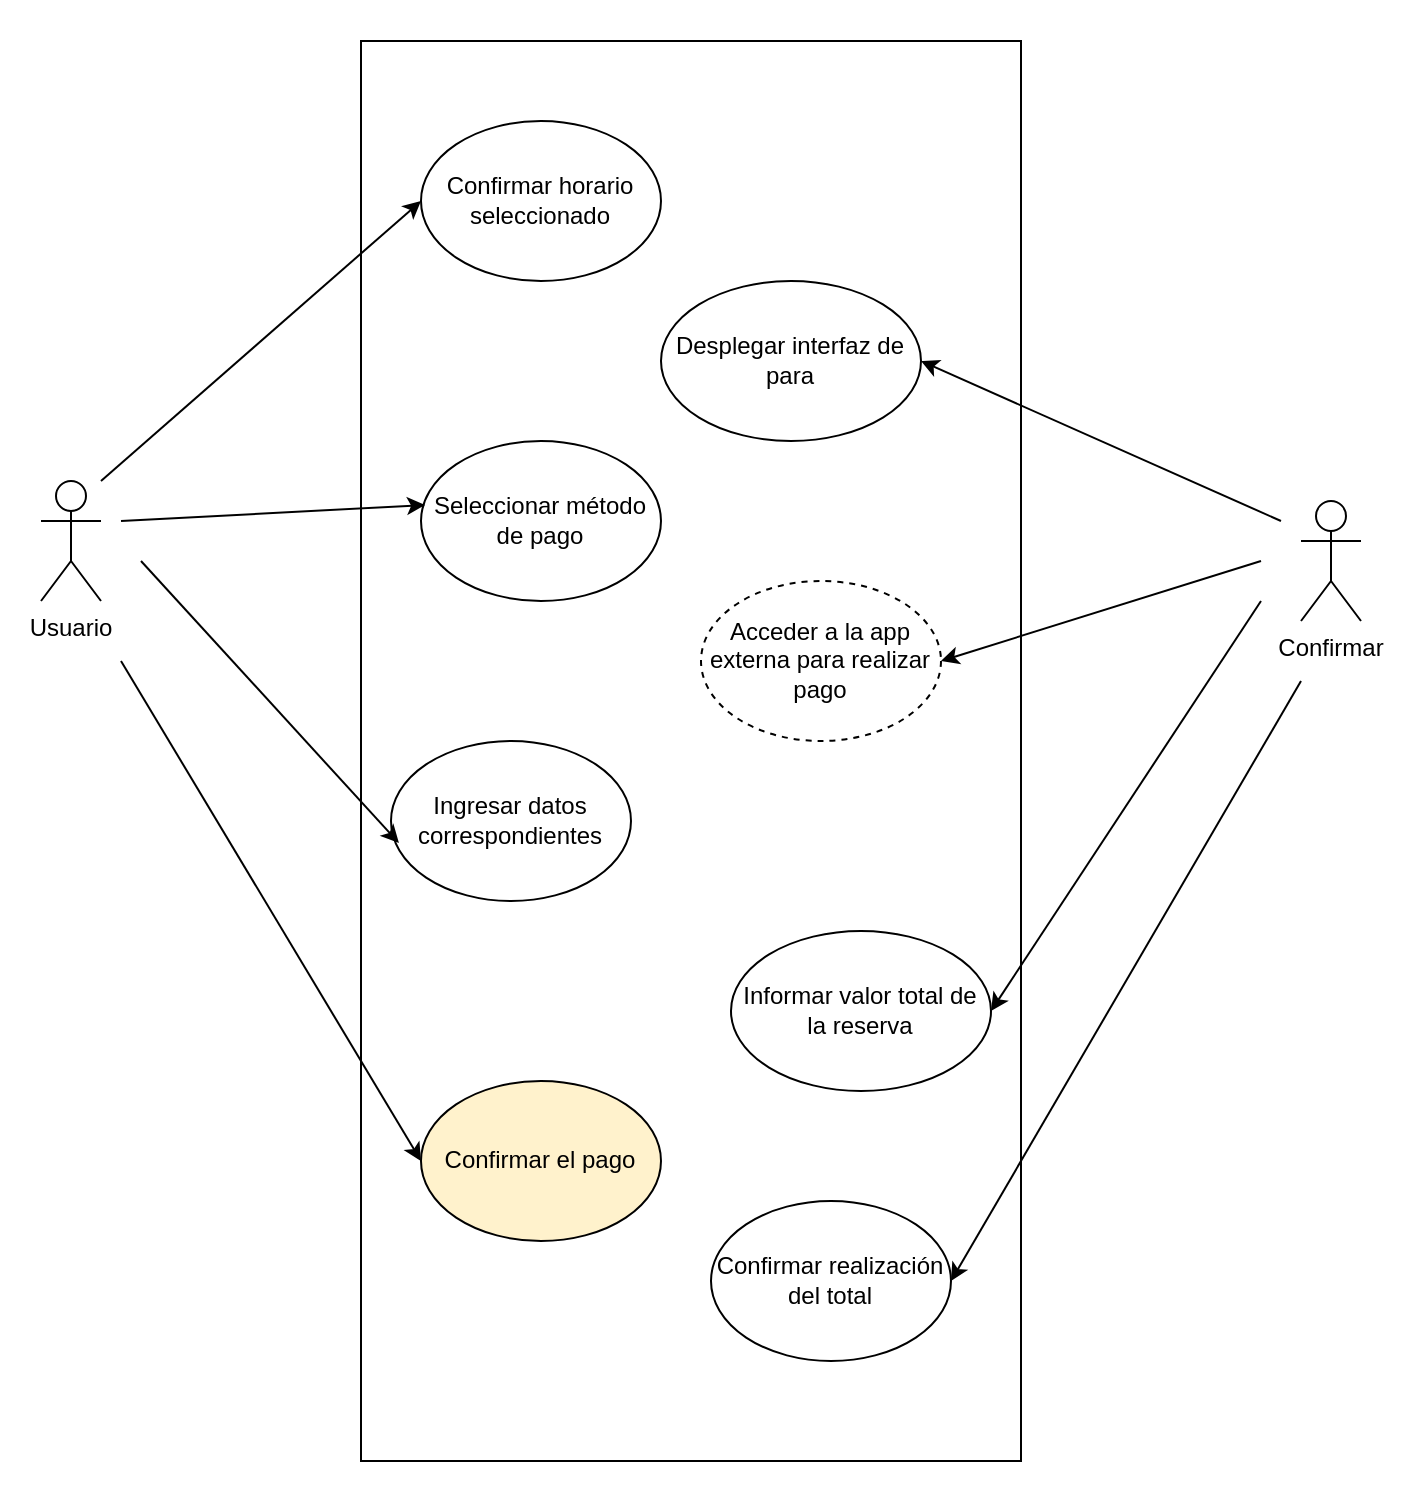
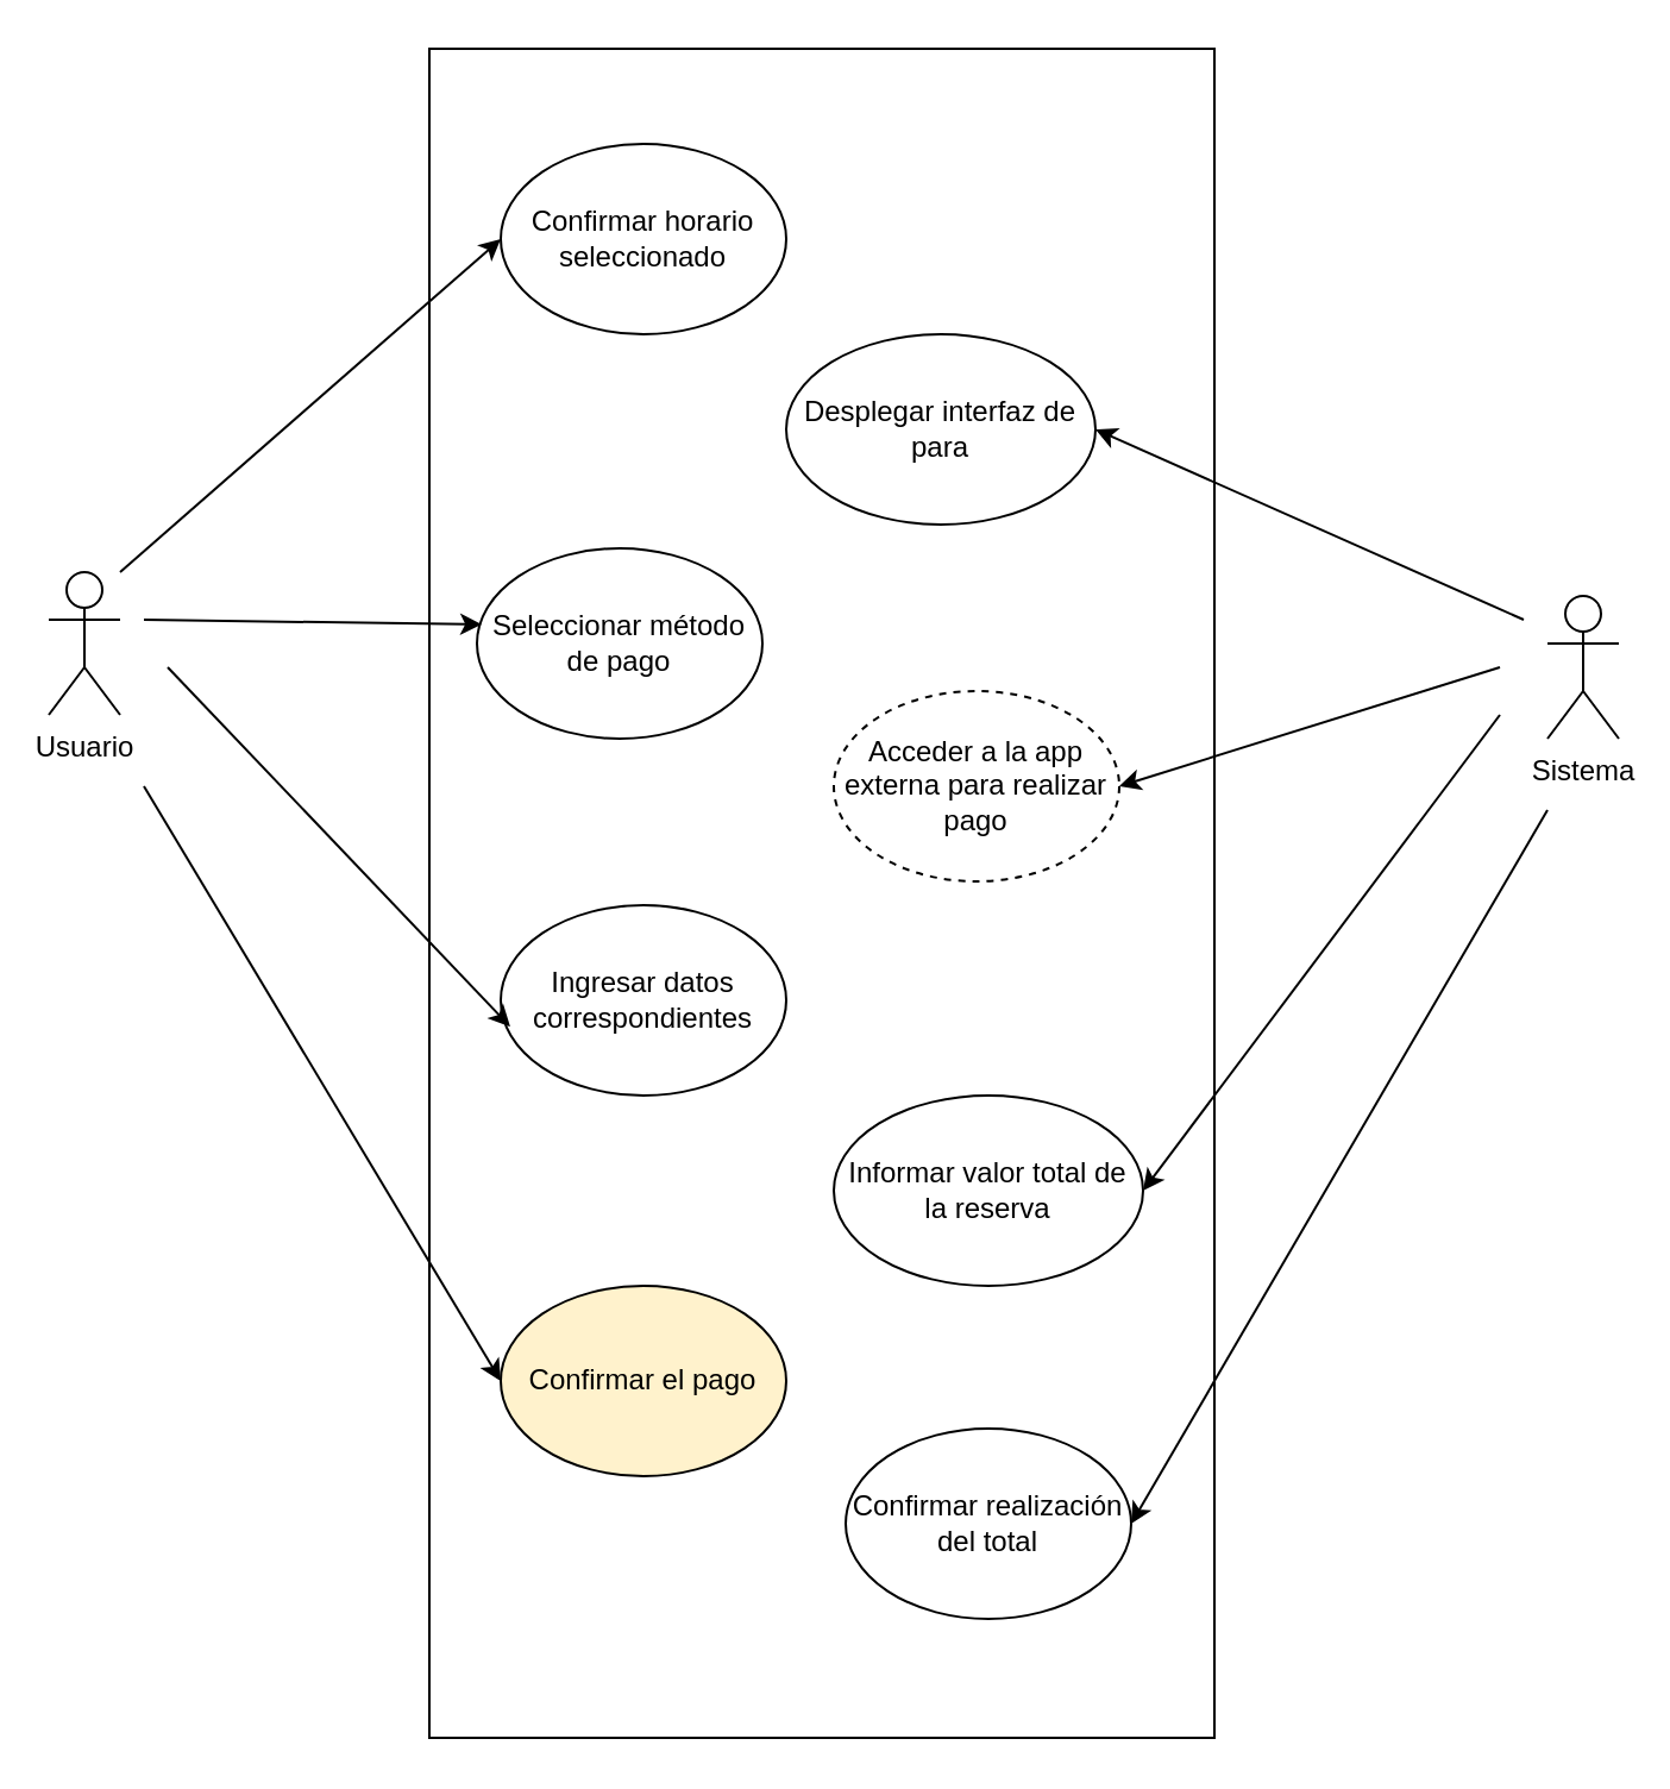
- <mxCell id="7" value="Seleccionar método de pago" style="ellipse;whiteSpace=wrap;html=1;" vertex="1" parent="1"><mxGeometry x="210" y="220" width="120" height="80" as="geometry" /></mxCell>
+ <mxCell id="7" value="Seleccionar método de pago" style="ellipse;whiteSpace=wrap;html=1;" vertex="1" parent="1"><mxGeometry x="200" y="230" width="120" height="80" as="geometry" /></mxCell>
- <mxCell id="4" value="Confirmar" style="shape=umlActor;verticalLabelPosition=bottom;labelBackgroundColor=#ffffff;verticalAlign=top;html=1;outlineConnect=0;" vertex="1" parent="1"><mxGeometry x="650" y="250" width="30" height="60" as="geometry" /></mxCell>
+ <mxCell id="4" value="Sistema" style="shape=umlActor;verticalLabelPosition=bottom;labelBackgroundColor=#ffffff;verticalAlign=top;html=1;outlineConnect=0;" vertex="1" parent="1"><mxGeometry x="650" y="250" width="30" height="60" as="geometry" /></mxCell>
- <mxCell id="9" value="Ingresar datos correspondientes" style="ellipse;whiteSpace=wrap;html=1;" vertex="1" parent="1"><mxGeometry x="195" y="370" width="120" height="80" as="geometry" /></mxCell>
+ <mxCell id="9" value="Ingresar datos correspondientes" style="ellipse;whiteSpace=wrap;html=1;" vertex="1" parent="1"><mxGeometry x="210" y="380" width="120" height="80" as="geometry" /></mxCell>
- <mxCell id="10" value="Informar valor total de la reserva" style="ellipse;whiteSpace=wrap;html=1;" vertex="1" parent="1"><mxGeometry x="365" y="465" width="130" height="80" as="geometry" /></mxCell>
+ <mxCell id="10" value="Informar valor total de la reserva" style="ellipse;whiteSpace=wrap;html=1;" vertex="1" parent="1"><mxGeometry x="350" y="460" width="130" height="80" as="geometry" /></mxCell>
